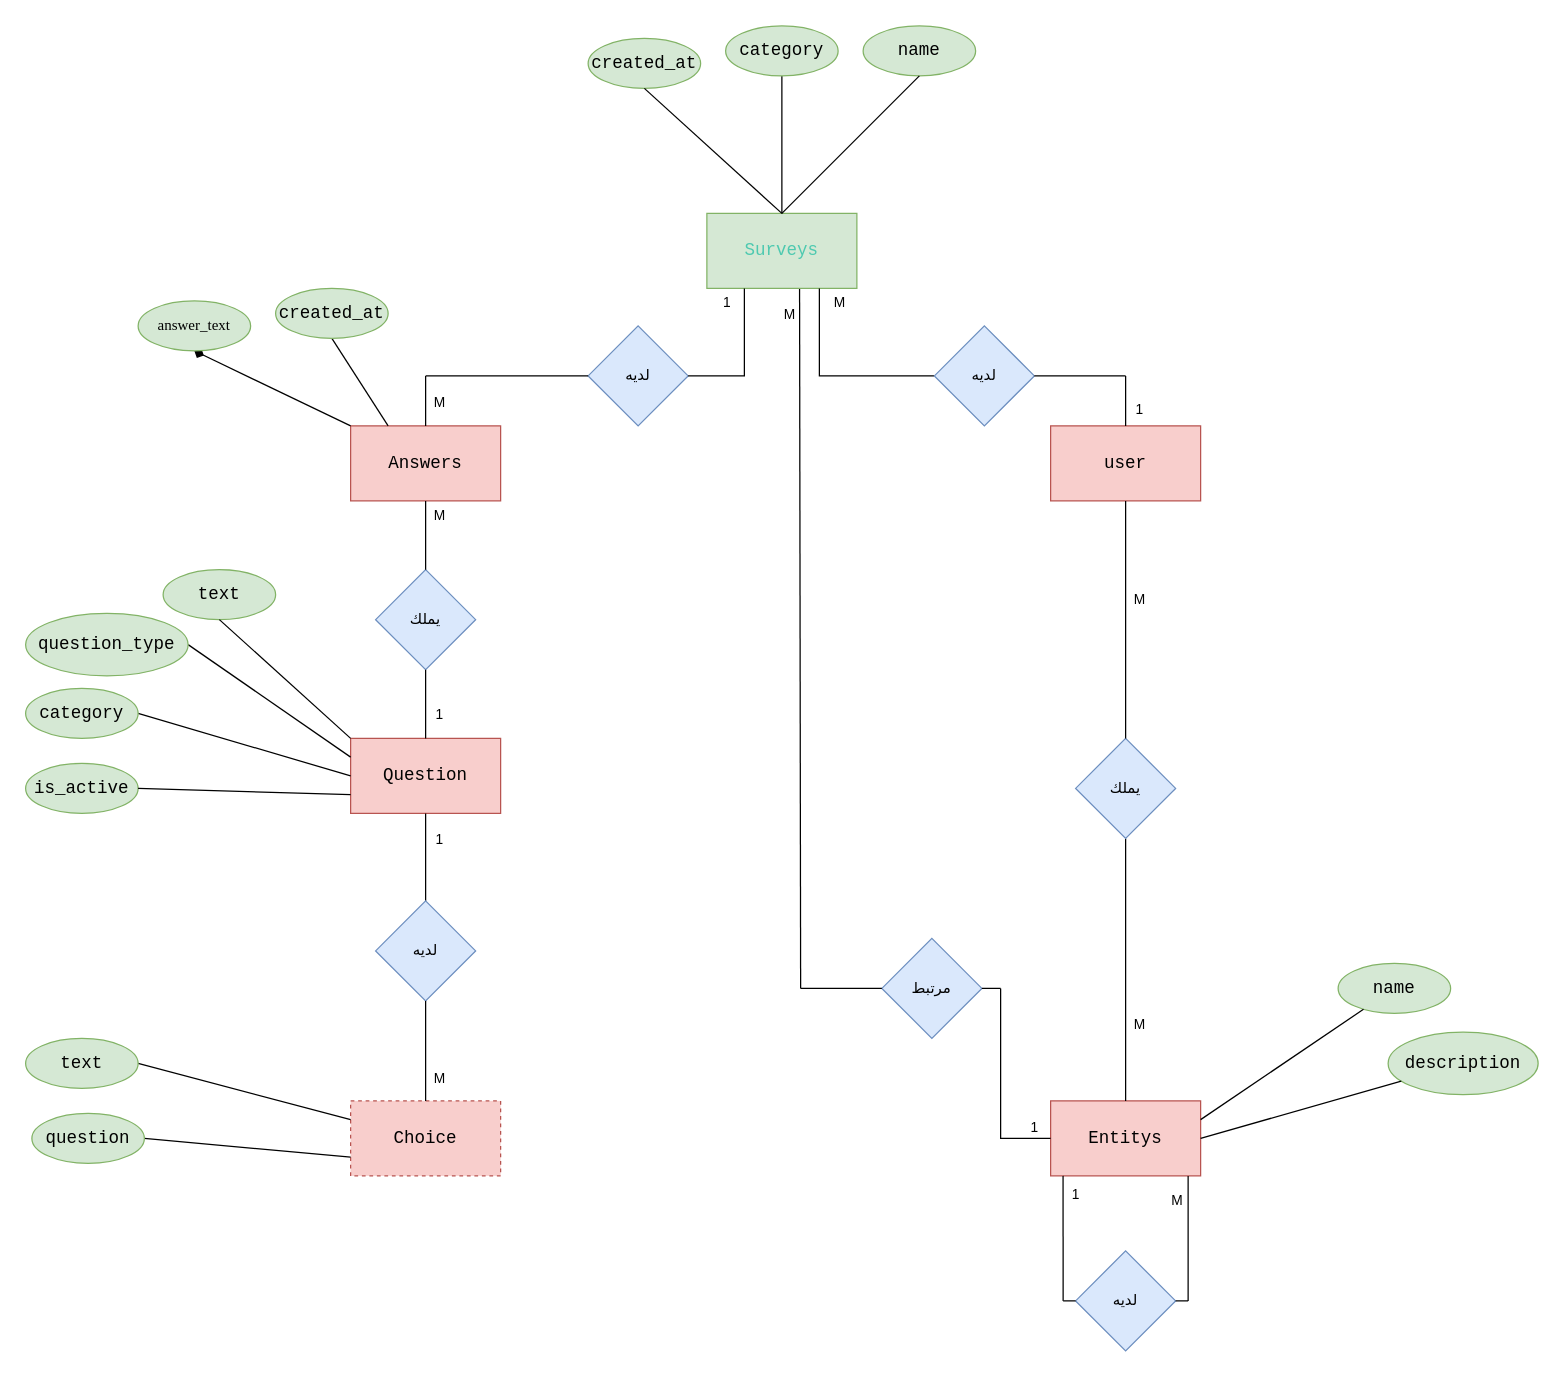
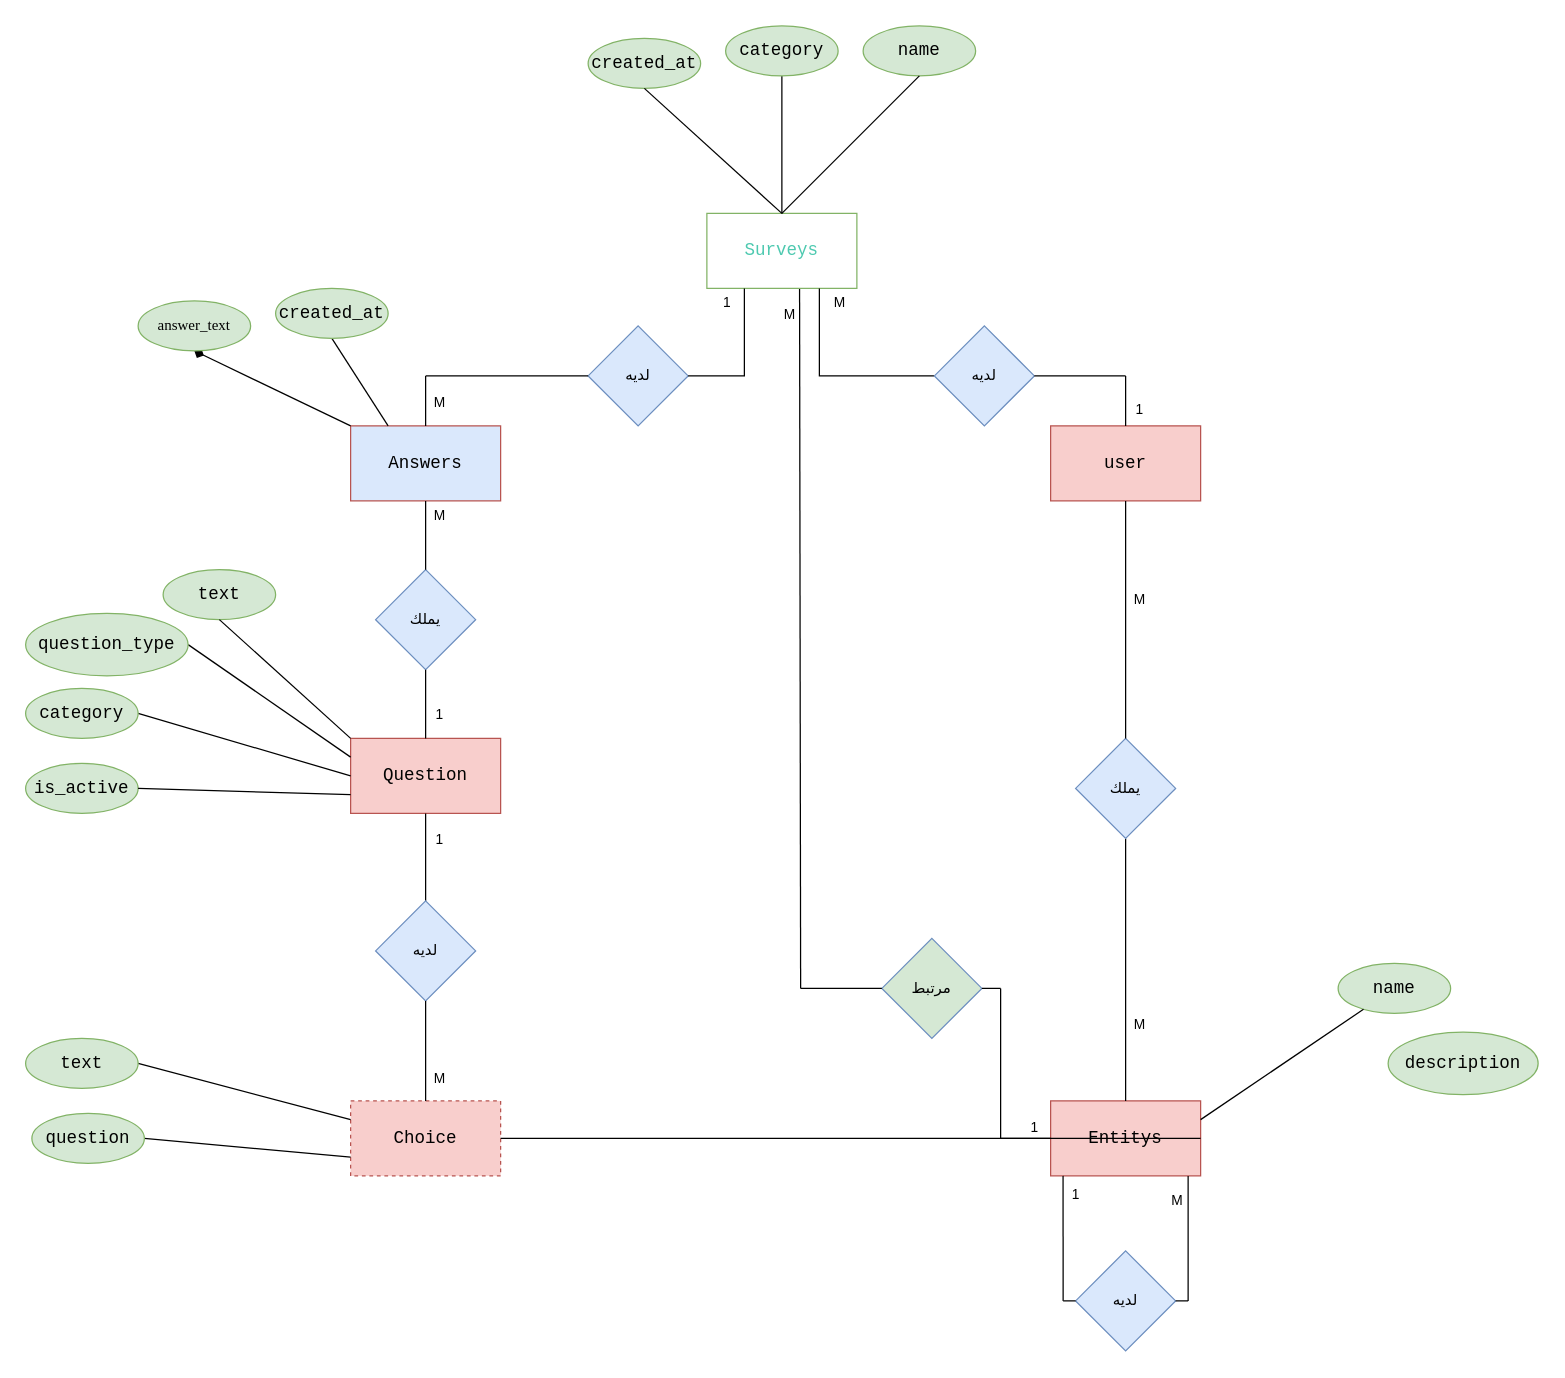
- <mxCell id="2" value="&lt;div style=&quot;font-family: Consolas, &amp;quot;Courier New&amp;quot;, monospace; font-size: 14px; line-height: 19px; white-space: pre;&quot;&gt;&lt;font color=&quot;#4ec9b0&quot;&gt;Surveys&lt;/font&gt;&lt;/div&gt;" style="rounded=0;whiteSpace=wrap;html=1;strokeColor=#82b366;fillColor=#d5e8d4;" vertex="1" parent="1"><mxGeometry x="565" y="170" width="120" height="60" as="geometry" /></mxCell>
+ <mxCell id="2" value="&lt;div style=&quot;font-family: Consolas, &amp;quot;Courier New&amp;quot;, monospace; font-size: 14px; line-height: 19px; white-space: pre;&quot;&gt;&lt;font color=&quot;#4ec9b0&quot;&gt;Surveys&lt;/font&gt;&lt;/div&gt;" style="rounded=0;whiteSpace=wrap;html=1;strokeColor=#82b366;fillColor=#ffffff;" vertex="1" parent="1"><mxGeometry x="565" y="170" width="120" height="60" as="geometry" /></mxCell>
- <mxCell id="13" value="&lt;div style=&quot;font-family: Consolas, &amp;quot;Courier New&amp;quot;, monospace; font-size: 14px; line-height: 19px; white-space: pre;&quot;&gt;&lt;div style=&quot;line-height: 19px;&quot;&gt;Answers&lt;/div&gt;&lt;/div&gt;" style="rounded=0;whiteSpace=wrap;html=1;fillColor=#f8cecc;strokeColor=#b85450;" vertex="1" parent="1"><mxGeometry x="280" y="340" width="120" height="60" as="geometry" /></mxCell>
+ <mxCell id="13" value="&lt;div style=&quot;font-family: Consolas, &amp;quot;Courier New&amp;quot;, monospace; font-size: 14px; line-height: 19px; white-space: pre;&quot;&gt;&lt;div style=&quot;line-height: 19px;&quot;&gt;Answers&lt;/div&gt;&lt;/div&gt;" style="rounded=0;whiteSpace=wrap;html=1;fillColor=#dae8fc;strokeColor=#b85450;" vertex="1" parent="1"><mxGeometry x="280" y="340" width="120" height="60" as="geometry" /></mxCell>
- <mxCell id="59" value="مرتبط" style="rhombus;whiteSpace=wrap;html=1;fillColor=#dae8fc;strokeColor=#6c8ebf;" vertex="1" parent="1"><mxGeometry x="705" y="750" width="80" height="80" as="geometry" /></mxCell>
+ <mxCell id="59" value="مرتبط" style="rhombus;whiteSpace=wrap;html=1;fillColor=#d5e8d4;strokeColor=#6c8ebf;" vertex="1" parent="1"><mxGeometry x="705" y="750" width="80" height="80" as="geometry" /></mxCell>
- <mxCell id="56" value="" style="endArrow=none;html=1;rounded=0;exitX=1;exitY=0.5;exitDx=0;exitDy=0;" edge="1" target="55" parent="1" source="52"><mxGeometry width="50" height="50" relative="1" as="geometry"><mxPoint x="1000" y="945" as="sourcePoint" /><mxPoint x="1150" y="980" as="targetPoint" /></mxGeometry></mxCell>
+ <mxCell id="56" value="" style="endArrow=none;html=1;rounded=0;exitX=1;exitY=0.5;exitDx=0;exitDy=0;" edge="1" target="34" parent="1" source="52"><mxGeometry width="50" height="50" relative="1" as="geometry"><mxPoint x="1000" y="945" as="sourcePoint" /><mxPoint x="1150" y="980" as="targetPoint" /></mxGeometry></mxCell>
